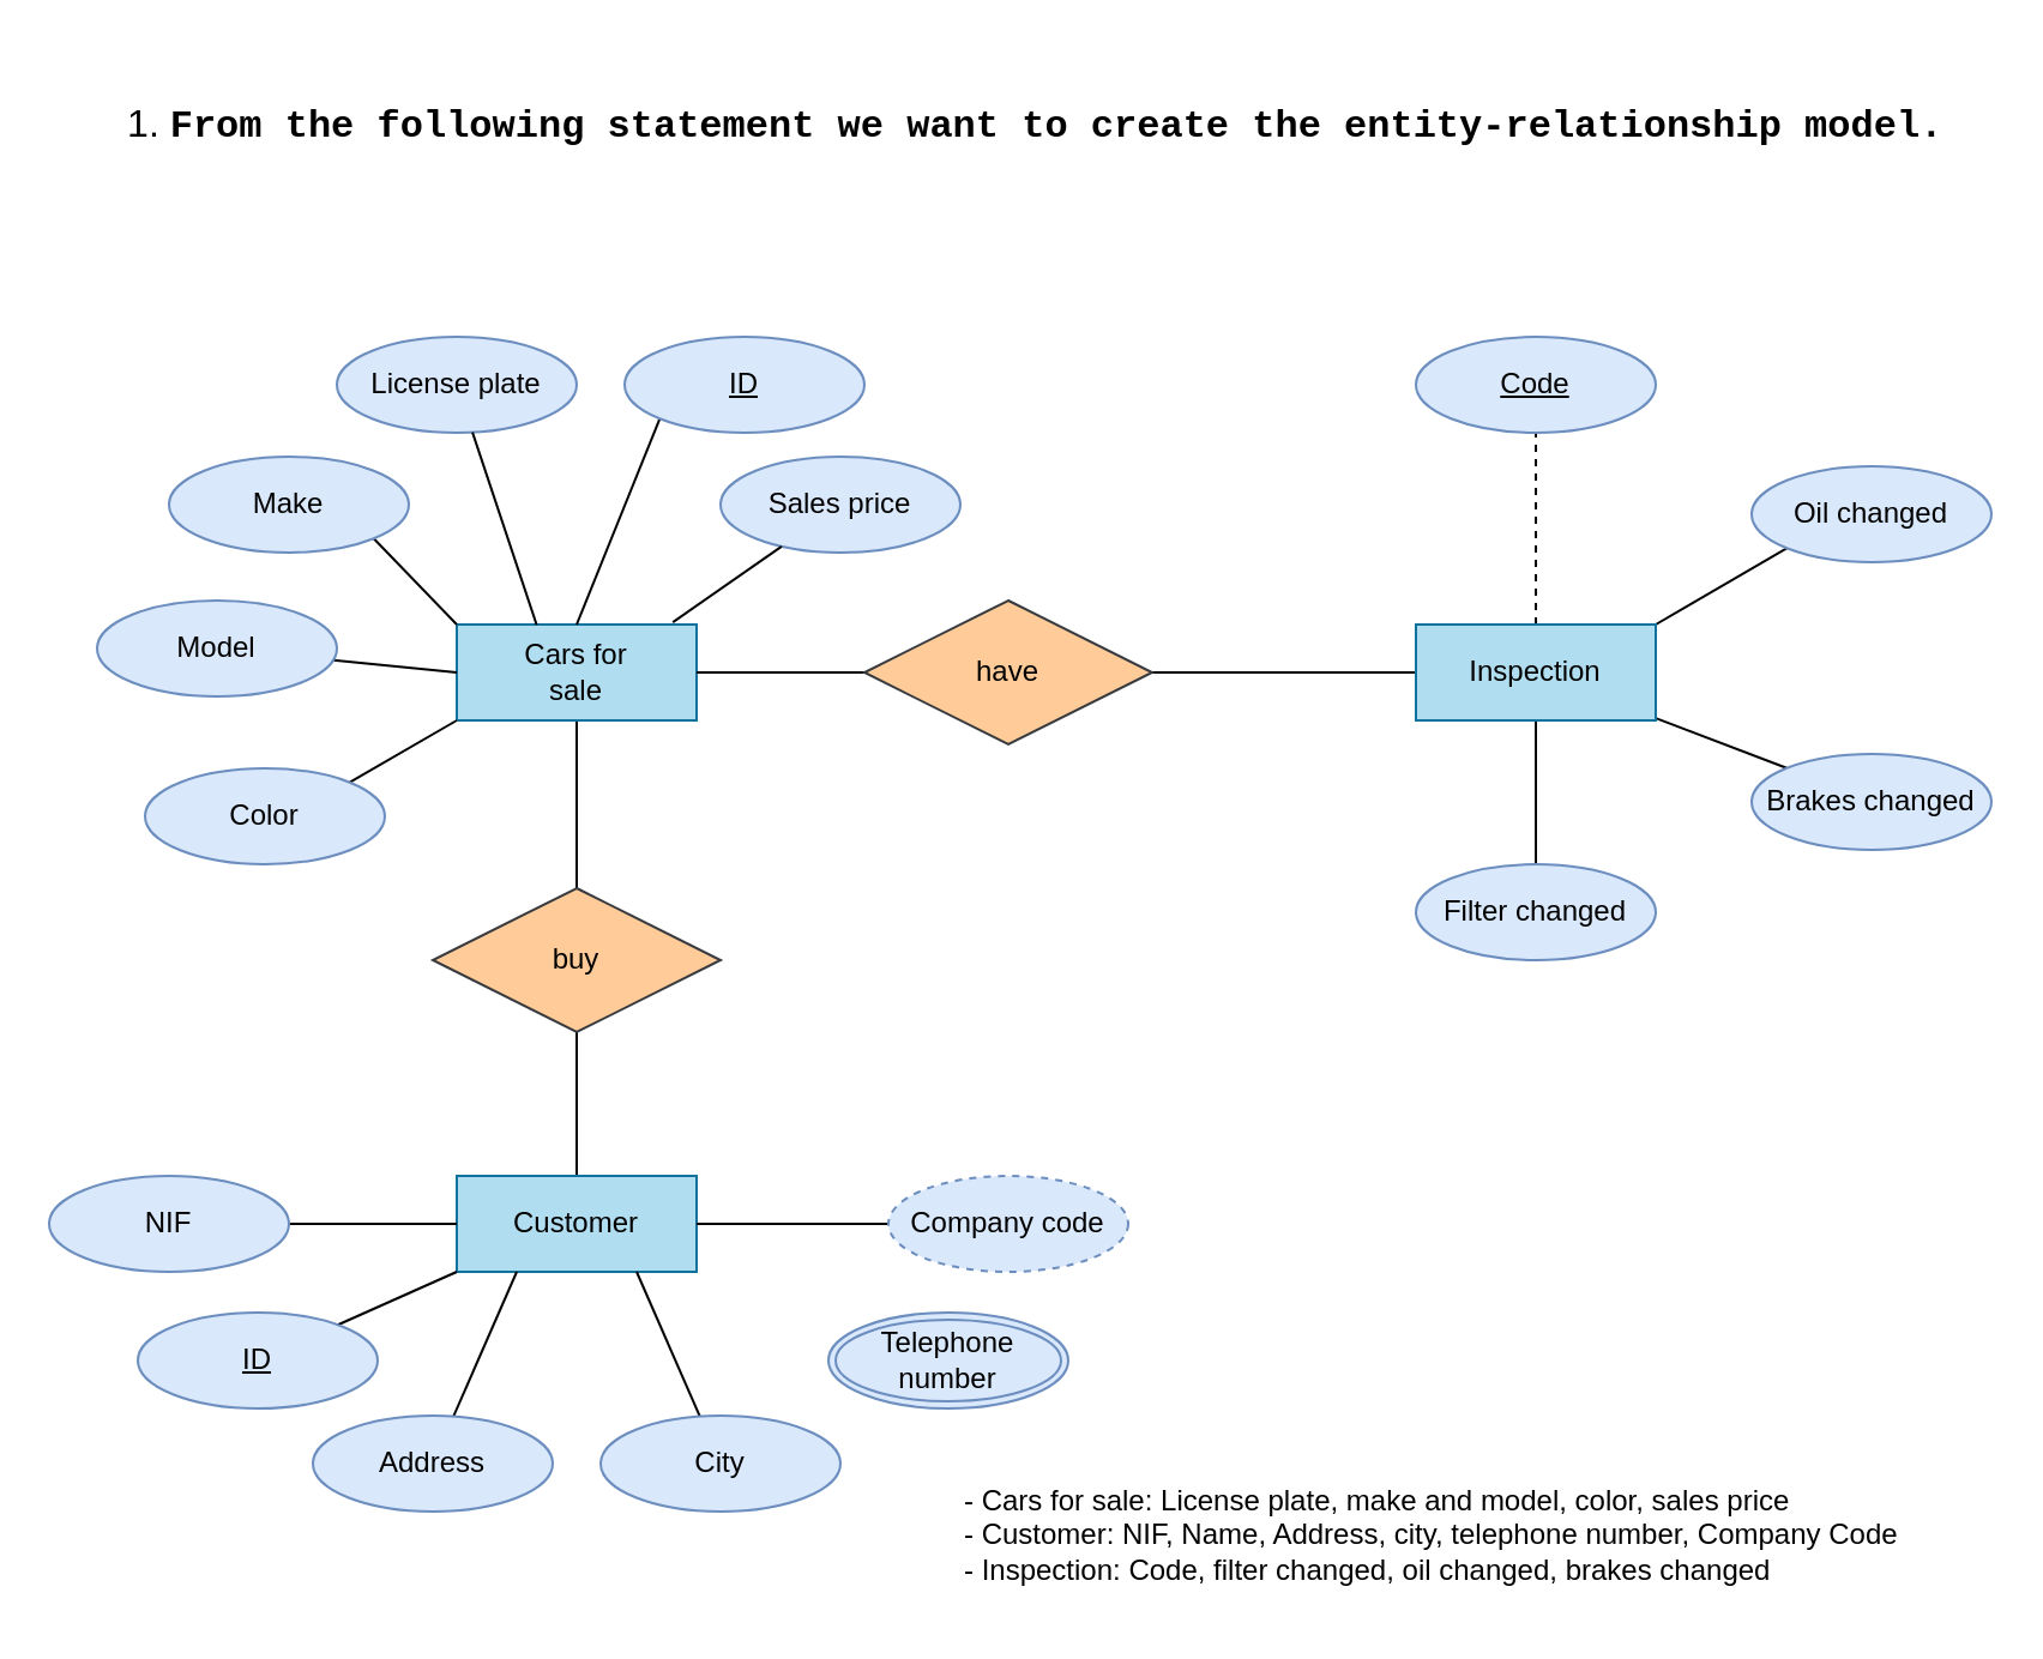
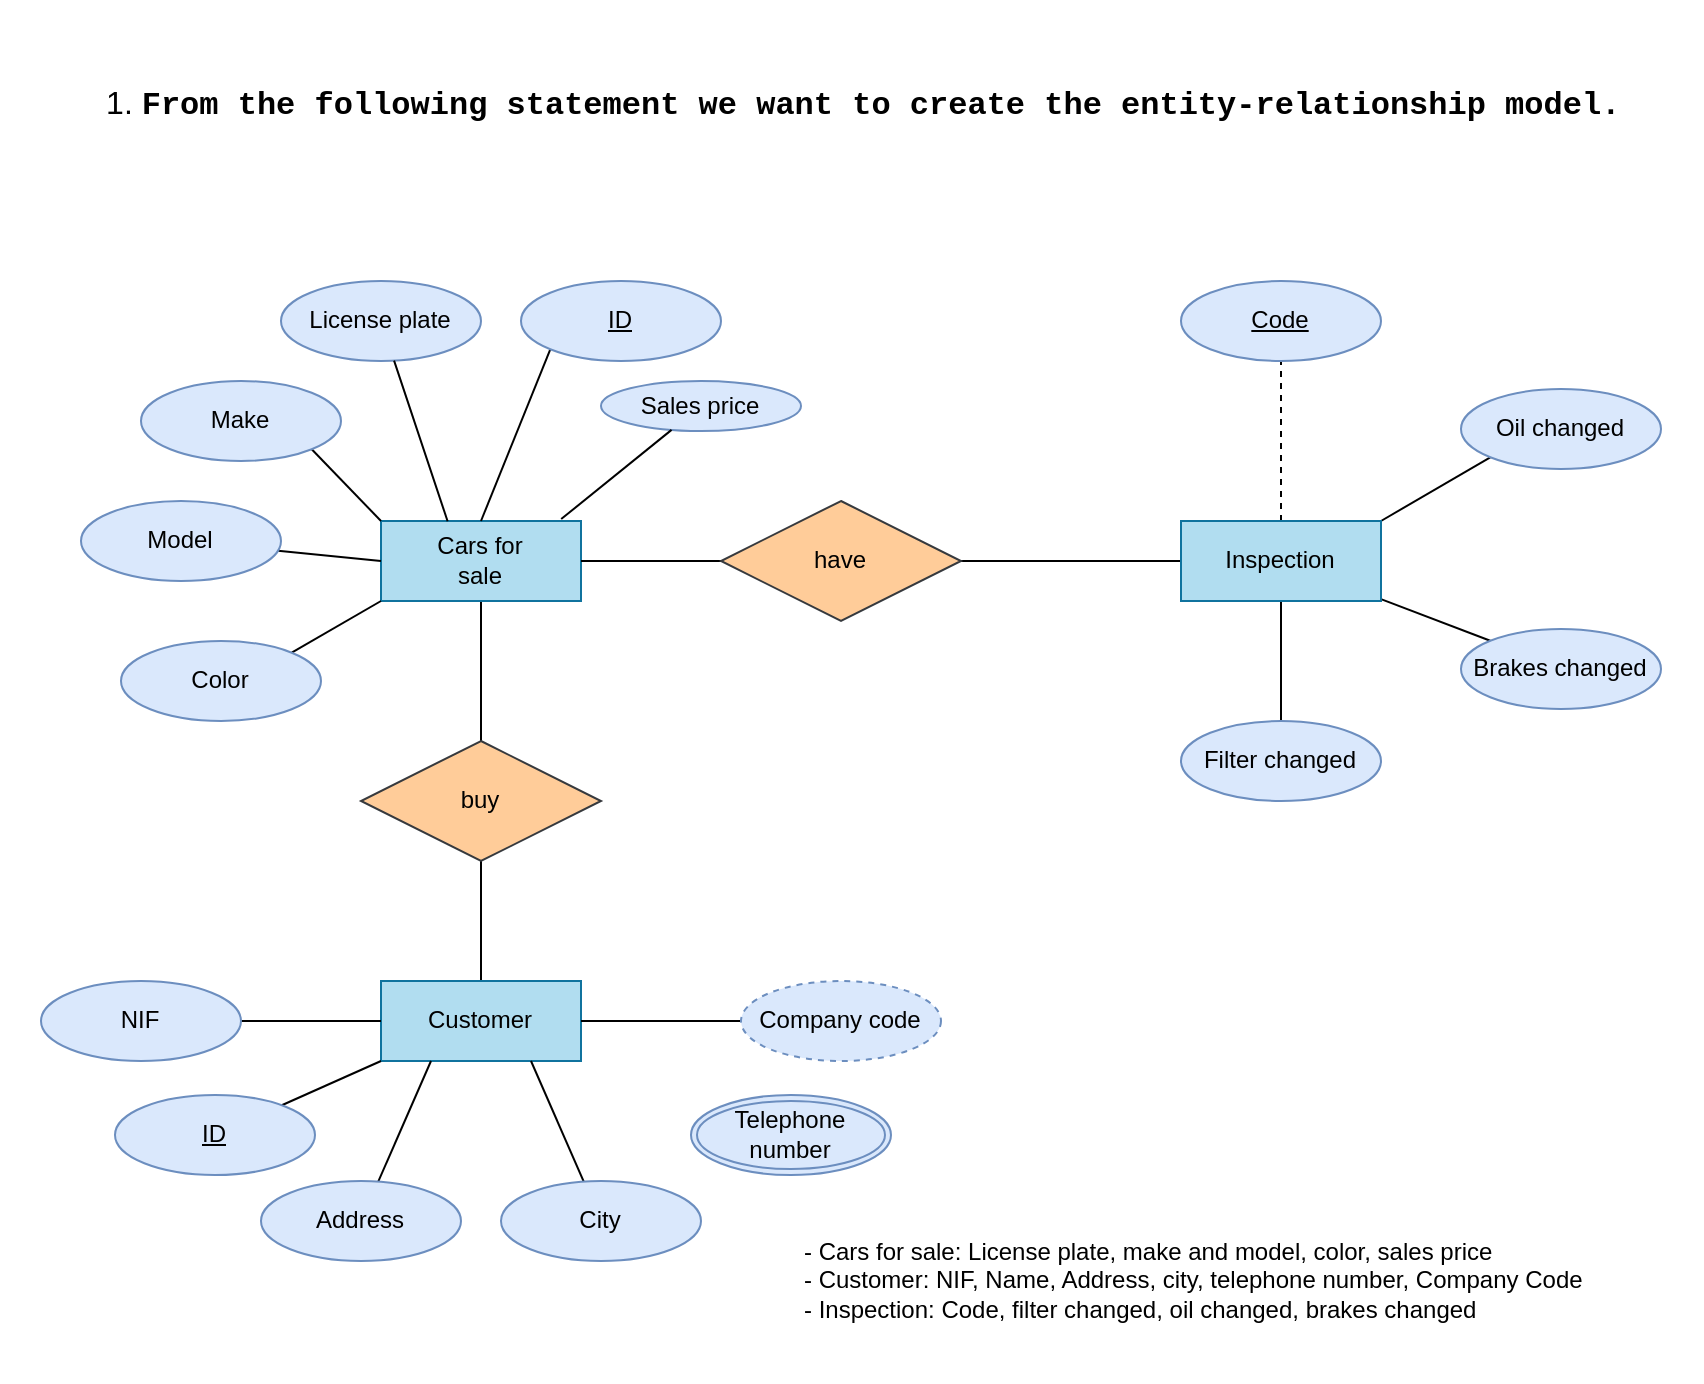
- <mxCell id="12" value="Sales price" style="ellipse;whiteSpace=wrap;html=1;align=center;fillColor=#dae8fc;strokeColor=#6c8ebf;" vertex="1" parent="1"><mxGeometry x="300" y="190" width="100" height="40" as="geometry" /></mxCell>
+ <mxCell id="12" value="Sales price" style="ellipse;whiteSpace=wrap;html=1;align=center;fillColor=#dae8fc;strokeColor=#6c8ebf;" vertex="1" parent="1"><mxGeometry x="300" y="190" width="100" height="25" as="geometry" /></mxCell>
